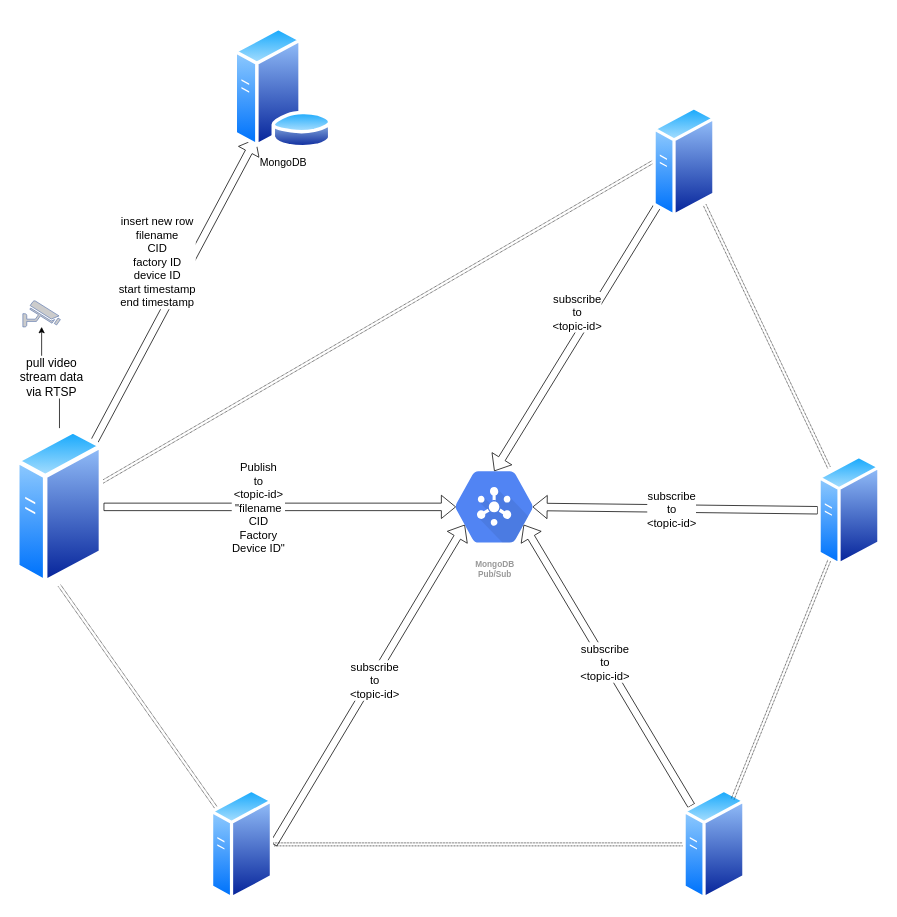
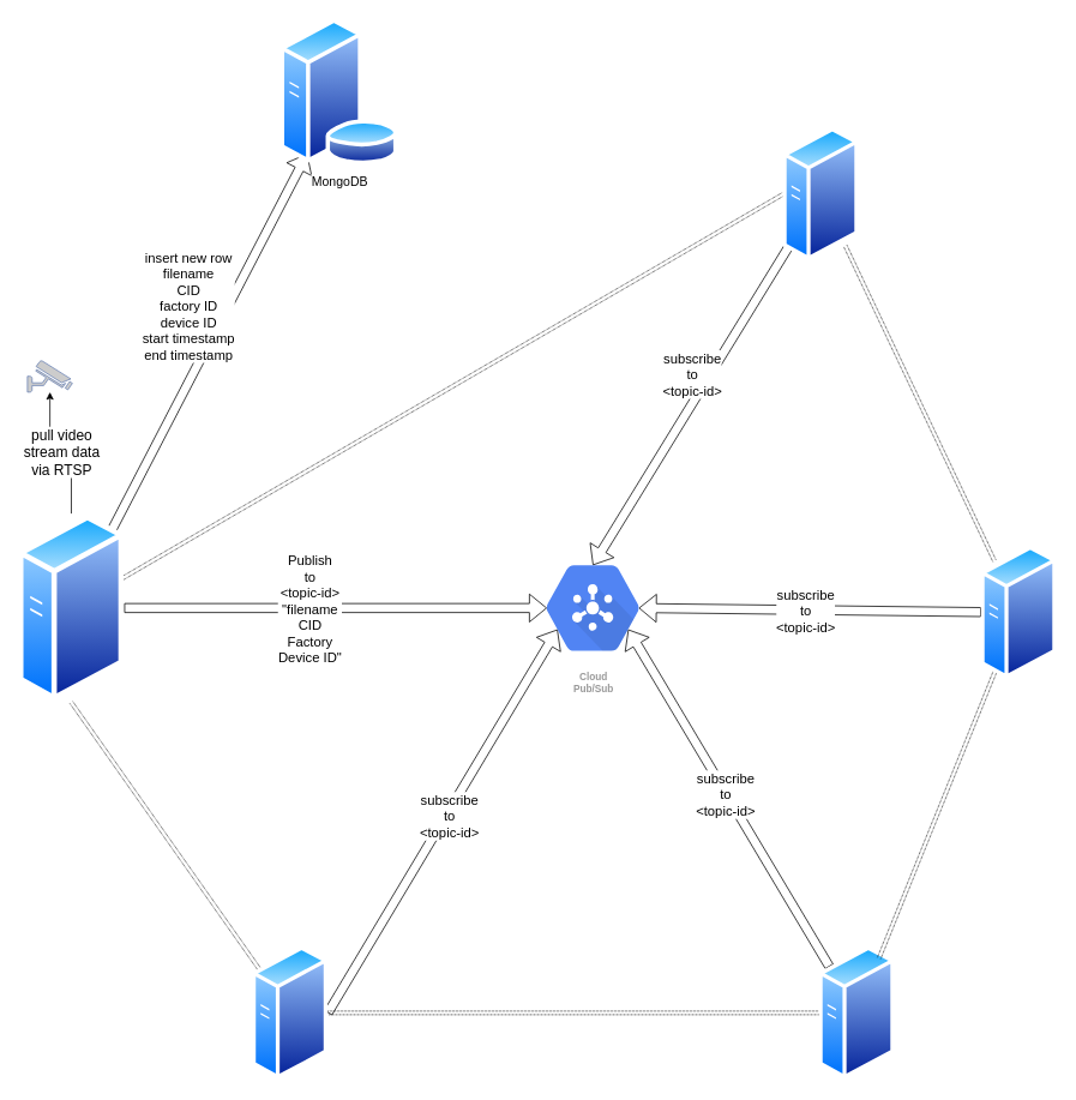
- <mxCell id="11" value="&lt;font style=&quot;font-size: 14px&quot;&gt;MongoDB&lt;/font&gt;" style="aspect=fixed;perimeter=ellipsePerimeter;html=1;align=center;shadow=0;dashed=0;spacingTop=3;image;image=img/lib/active_directory/database_server.svg;" vertex="1" parent="1"><mxGeometry x="310" y="35" width="133.25" height="162.5" as="geometry" /></mxCell>
+ <mxCell id="11" value="&lt;font style=&quot;font-size: 14px&quot;&gt;MongoDB&lt;/font&gt;" style="aspect=fixed;perimeter=ellipsePerimeter;html=1;align=center;shadow=0;dashed=0;spacingTop=3;image;image=img/lib/active_directory/database_server.svg;" vertex="1" parent="1"><mxGeometry x="310" y="20" width="133.25" height="162.5" as="geometry" /></mxCell>
- <mxCell id="26" value="MongoDB&#10;Pub/Sub" style="html=1;fillColor=#5184F3;strokeColor=none;verticalAlign=top;labelPosition=center;verticalLabelPosition=bottom;align=center;spacingTop=-6;fontSize=11;fontStyle=1;fontColor=#999999;shape=mxgraph.gcp2.hexIcon;prIcon=cloud_pubsub" vertex="1" parent="1"><mxGeometry x="580" y="605" width="157" height="140" as="geometry" /></mxCell>
+ <mxCell id="26" value="Cloud&#10;Pub/Sub" style="html=1;fillColor=#5184F3;strokeColor=none;verticalAlign=top;labelPosition=center;verticalLabelPosition=bottom;align=center;spacingTop=-6;fontSize=11;fontStyle=1;fontColor=#999999;shape=mxgraph.gcp2.hexIcon;prIcon=cloud_pubsub" vertex="1" parent="1"><mxGeometry x="580" y="605" width="157" height="140" as="geometry" /></mxCell>
